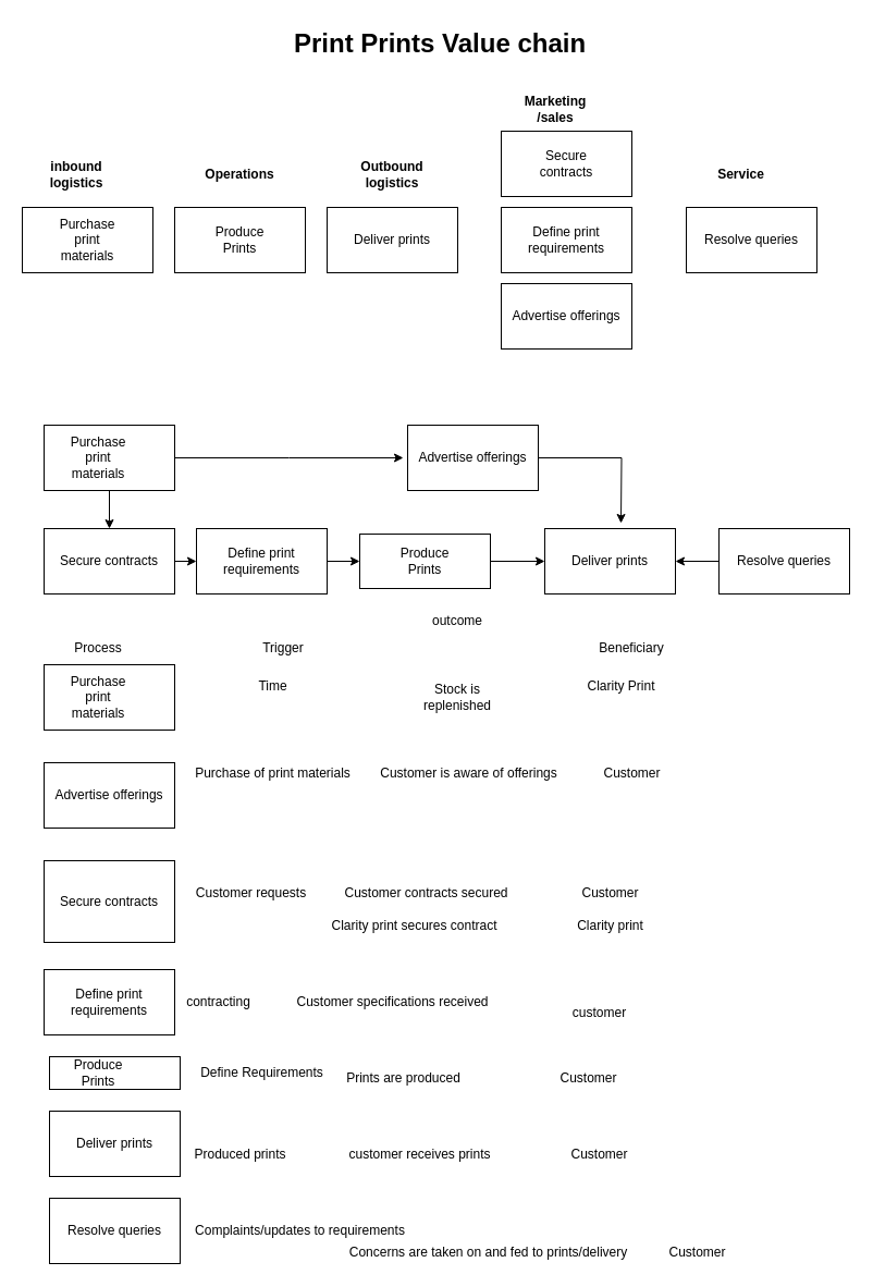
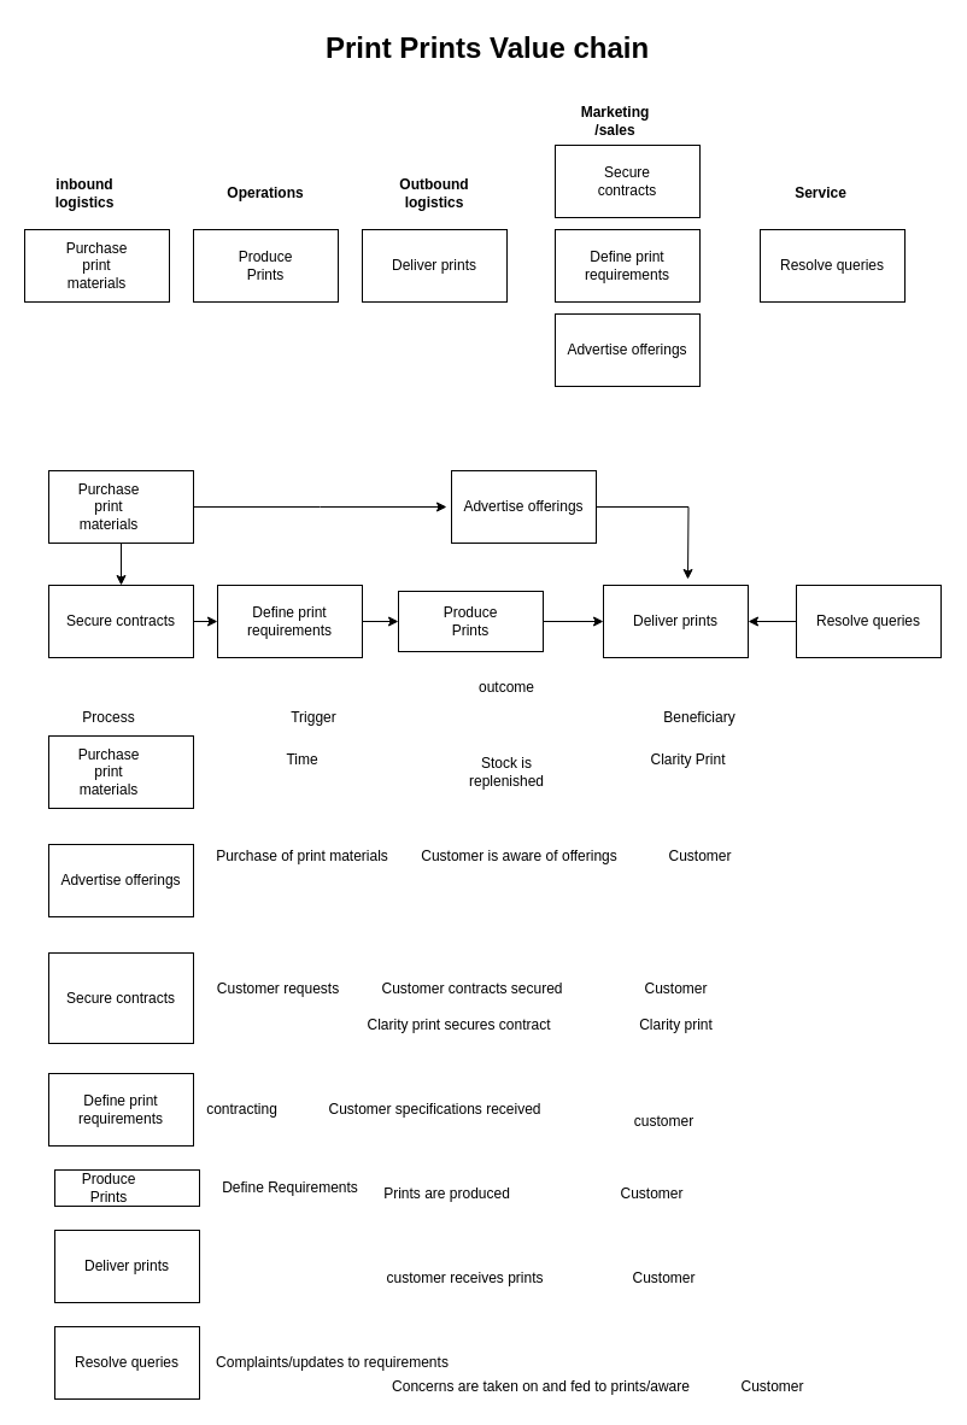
- <mxCell id="64" value="Produced prints" style="text;html=1;align=center;verticalAlign=middle;resizable=0;points=[];autosize=1;" vertex="1" parent="1"><mxGeometry x="170" y="1050" width="100" height="20" as="geometry" /></mxCell>
- <mxCell id="68" value="Concerns are taken on and fed to prints/delivery" style="text;html=1;align=center;verticalAlign=middle;resizable=0;points=[];autosize=1;" vertex="1" parent="1"><mxGeometry x="312.5" y="1140" width="270" height="20" as="geometry" /></mxCell>
+ <mxCell id="68" value="Concerns are taken on and fed to prints/aware" style="text;html=1;align=center;verticalAlign=middle;resizable=0;points=[];autosize=1;" vertex="1" parent="1"><mxGeometry x="312.5" y="1140" width="270" height="20" as="geometry" /></mxCell>
